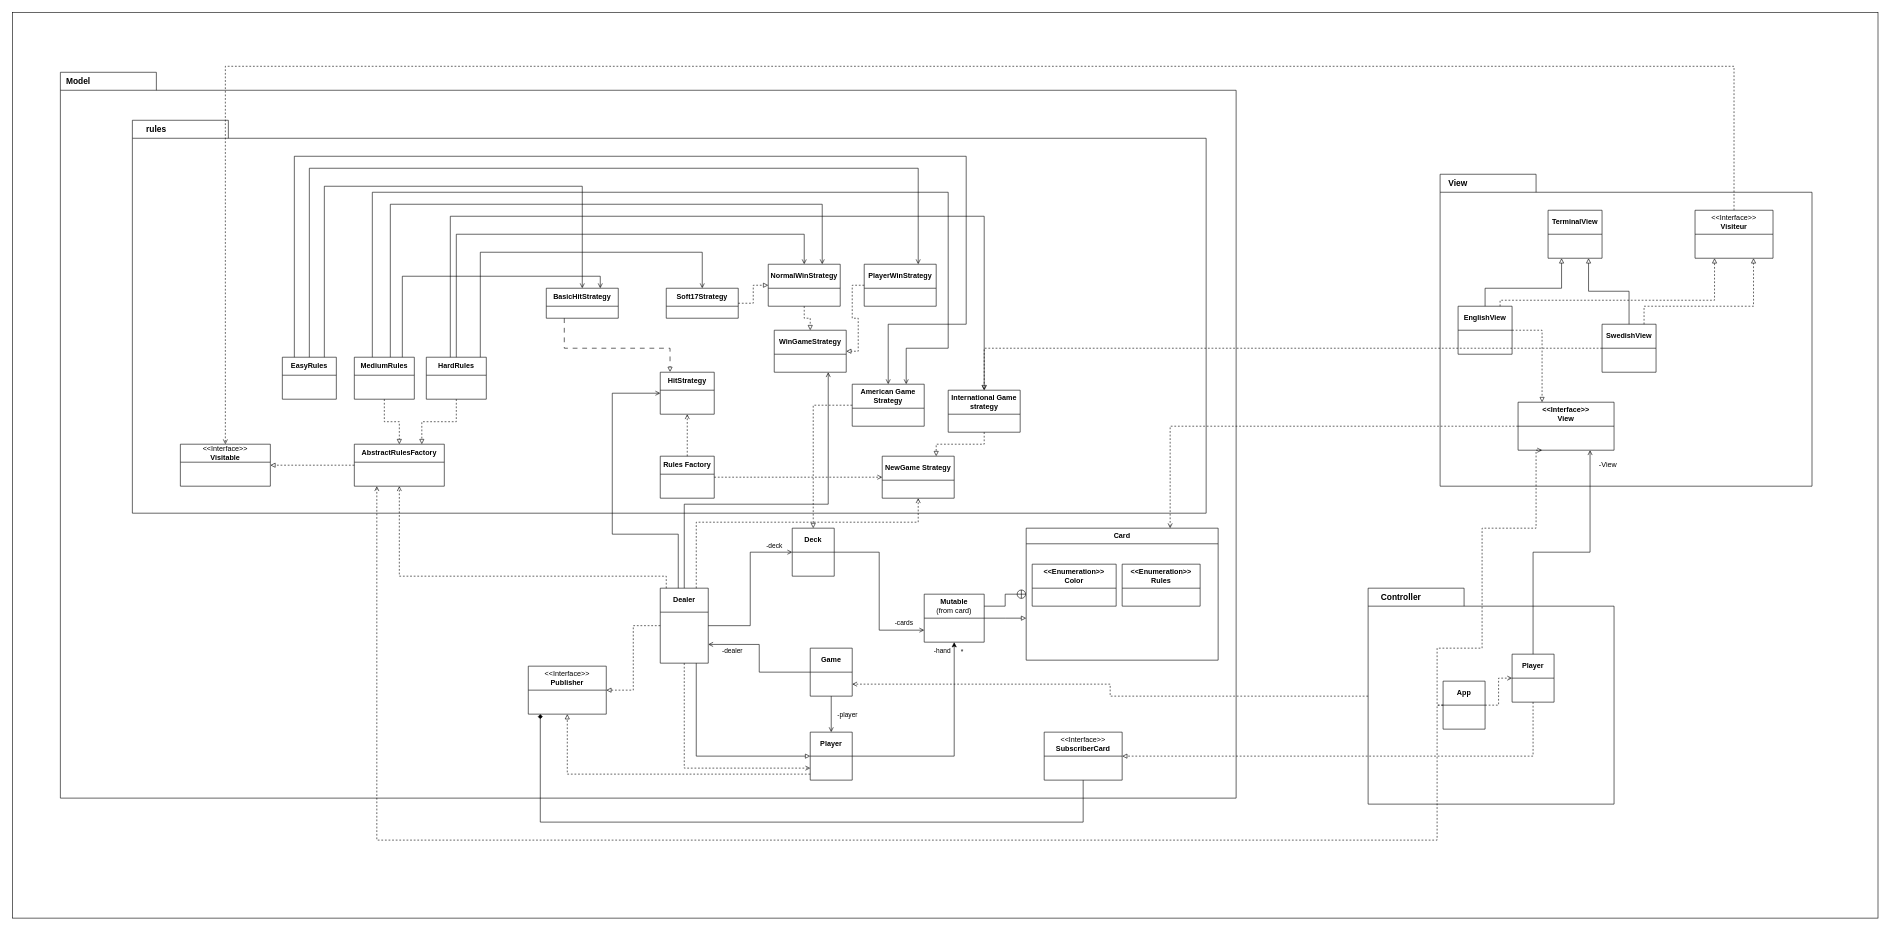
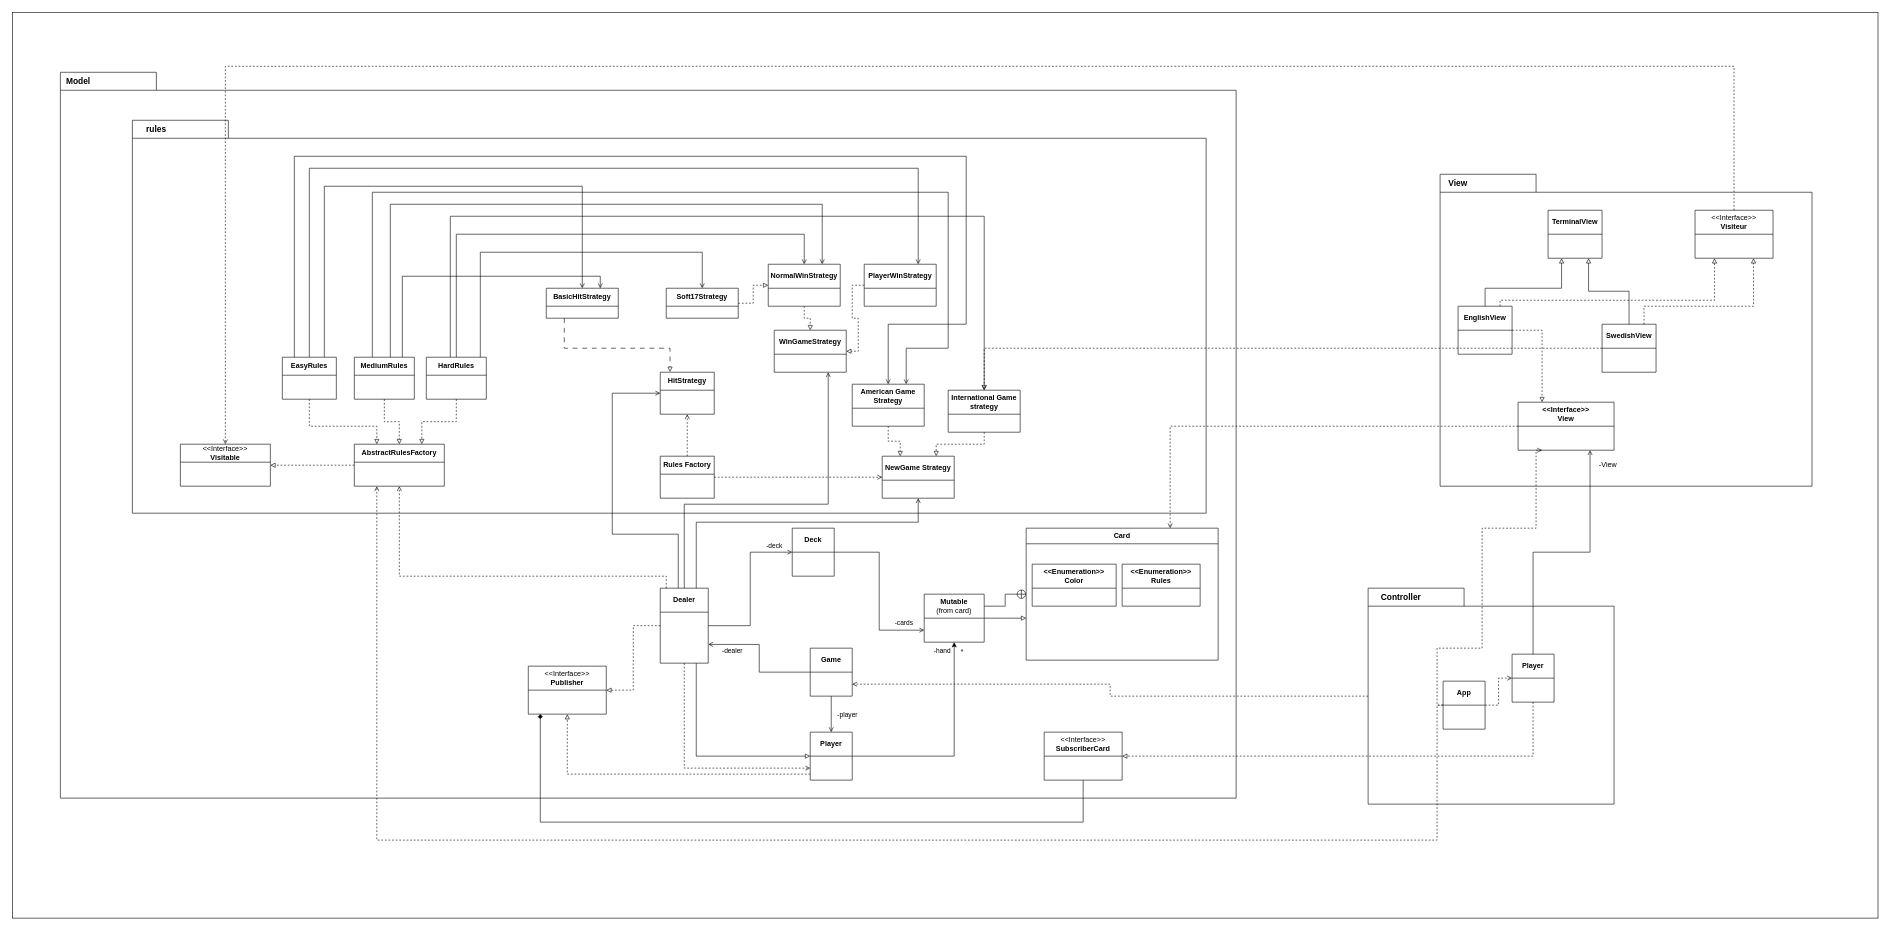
+ <mxCell id="81" style="edgeStyle=orthogonalEdgeStyle;rounded=0;orthogonalLoop=1;jettySize=auto;html=1;entryX=0.25;entryY=0;entryDx=0;entryDy=0;dashed=1;endArrow=block;endFill=0;" parent="1" source="85" target="80" edge="1"><mxGeometry relative="1" as="geometry"><Array as="points"><mxPoint x="515" y="710" /><mxPoint x="627" y="710" /></Array></mxGeometry></mxCell>
- <mxCell id="43" style="edgeStyle=orthogonalEdgeStyle;rounded=0;orthogonalLoop=1;jettySize=auto;html=1;dashed=1;endArrow=block;endFill=0;" parent="1" source="44" target="20" edge="1"><mxGeometry relative="1" as="geometry" /></mxCell>
+ <mxCell id="43" style="edgeStyle=orthogonalEdgeStyle;rounded=0;orthogonalLoop=1;jettySize=auto;html=1;entryX=0.25;entryY=0;entryDx=0;entryDy=0;dashed=1;endArrow=block;endFill=0;" parent="1" source="44" target="42" edge="1"><mxGeometry relative="1" as="geometry" /></mxCell>
- <mxCell id="29" style="edgeStyle=orthogonalEdgeStyle;rounded=0;orthogonalLoop=1;jettySize=auto;html=1;entryX=0.5;entryY=1;entryDx=0;entryDy=0;endArrow=open;endFill=0;dashed=1;" parent="1" source="30" target="42" edge="1"><mxGeometry relative="1" as="geometry"><Array as="points"><mxPoint x="1160" y="870" /><mxPoint x="1530" y="870" /></Array></mxGeometry></mxCell>
+ <mxCell id="29" style="edgeStyle=orthogonalEdgeStyle;rounded=0;orthogonalLoop=1;jettySize=auto;html=1;entryX=0.5;entryY=1;entryDx=0;entryDy=0;endArrow=open;endFill=0;" parent="1" source="30" target="42" edge="1"><mxGeometry relative="1" as="geometry"><Array as="points"><mxPoint x="1160" y="870" /><mxPoint x="1530" y="870" /></Array></mxGeometry></mxCell>
